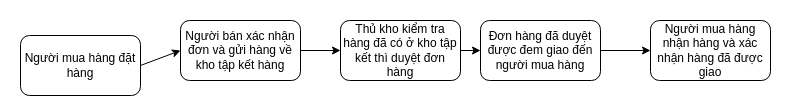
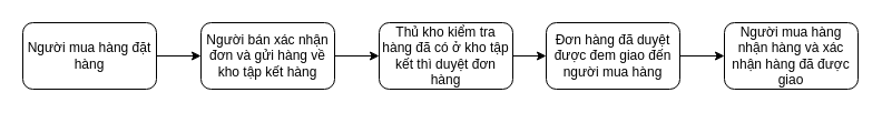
- <mxCell id="5" value="Đơn hàng đã duyệt được đem giao đến người mua hàng" style="rounded=1;whiteSpace=wrap;html=1;" vertex="1" parent="1"><mxGeometry x="480" y="20" width="120" height="60" as="geometry" /></mxCell>
+ <mxCell id="5" value="Đơn hàng đã duyệt được đem giao đến người mua hàng" style="rounded=1;whiteSpace=wrap;html=1;" vertex="1" parent="1"><mxGeometry x="490" y="20" width="120" height="60" as="geometry" /></mxCell>
- <mxCell id="2" value="Người mua hàng đặt hàng" style="rounded=1;whiteSpace=wrap;html=1;" vertex="1" parent="1"><mxGeometry x="20" y="35" width="120" height="60" as="geometry" /></mxCell>
+ <mxCell id="2" value="Người mua hàng đặt hàng" style="rounded=1;whiteSpace=wrap;html=1;" vertex="1" parent="1"><mxGeometry y="20" width="120" height="60" as="geometry" x="20" /></mxCell>
